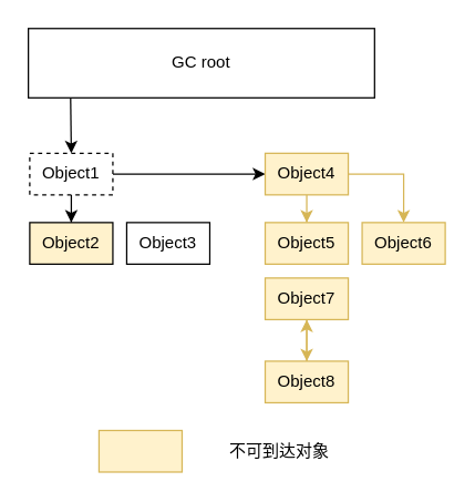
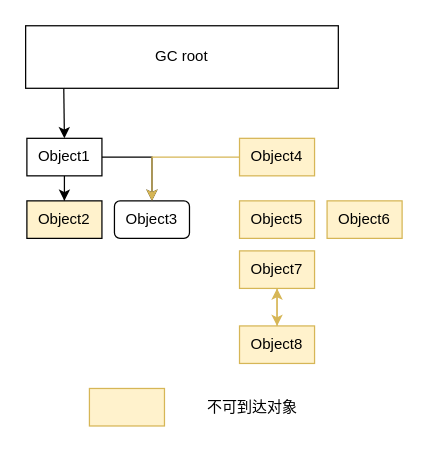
- <mxCell id="5" value="Object1" style="rounded=0;whiteSpace=wrap;html=1;dashed=1;" vertex="1" parent="1"><mxGeometry x="21" y="110" width="60" height="30" as="geometry" /></mxCell>
+ <mxCell id="5" value="Object1" style="rounded=0;whiteSpace=wrap;html=1;" vertex="1" parent="1"><mxGeometry x="21" y="110" width="60" height="30" as="geometry" /></mxCell>
- <mxCell id="4" value="" style="edgeStyle=orthogonalEdgeStyle;rounded=0;orthogonalLoop=1;jettySize=auto;html=1;" edge="1" parent="1" source="5" target="11"><mxGeometry relative="1" as="geometry" /></mxCell>
+ <mxCell id="4" value="" style="edgeStyle=orthogonalEdgeStyle;rounded=0;orthogonalLoop=1;jettySize=auto;html=1;" edge="1" parent="1" source="5" target="8"><mxGeometry relative="1" as="geometry" /></mxCell>
- <mxCell id="10" value="" style="edgeStyle=orthogonalEdgeStyle;rounded=0;orthogonalLoop=1;jettySize=auto;html=1;fillColor=#fff2cc;strokeColor=#d6b656;" edge="1" parent="1" source="11" target="13"><mxGeometry relative="1" as="geometry" /></mxCell>
+ <mxCell id="10" value="" style="edgeStyle=orthogonalEdgeStyle;rounded=0;orthogonalLoop=1;jettySize=auto;html=1;fillColor=#fff2cc;strokeColor=#d6b656;" edge="1" parent="1" source="11" target="8"><mxGeometry relative="1" as="geometry" /></mxCell>
- <mxCell id="9" value="" style="edgeStyle=orthogonalEdgeStyle;rounded=0;orthogonalLoop=1;jettySize=auto;html=1;fillColor=#fff2cc;strokeColor=#d6b656;" edge="1" parent="1" source="11" target="12"><mxGeometry relative="1" as="geometry" /></mxCell>
- <mxCell id="8" value="Object3" style="rounded=0;whiteSpace=wrap;html=1;" vertex="1" parent="1"><mxGeometry x="91" y="160" width="60" height="30" as="geometry" /></mxCell>
+ <mxCell id="8" value="Object3" style="whiteSpace=wrap;html=1;rounded=1;" vertex="1" parent="1"><mxGeometry x="91" y="160" width="60" height="30" as="geometry" /></mxCell>
